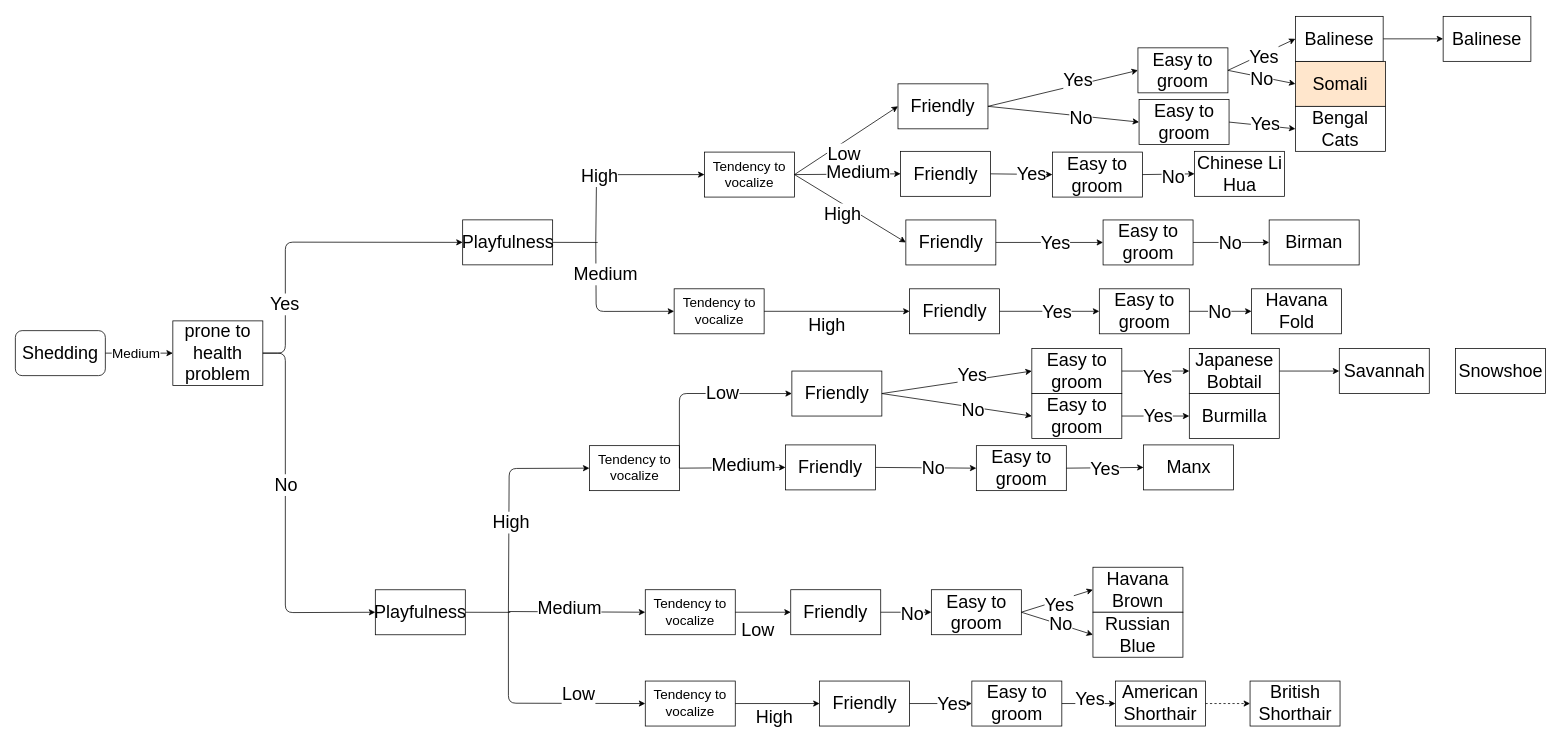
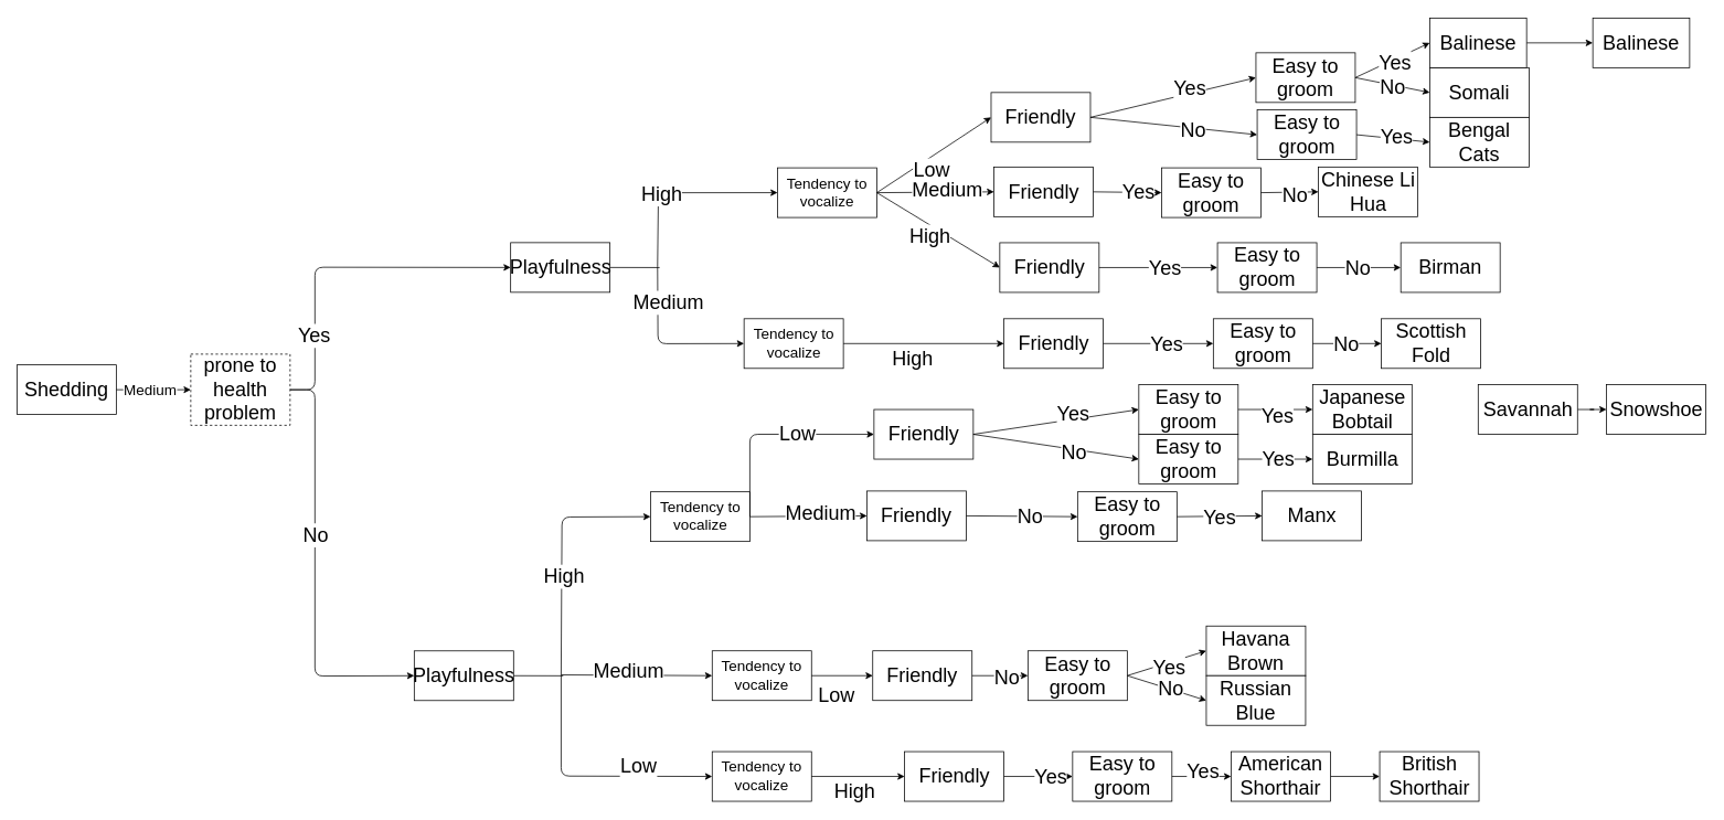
- <mxCell id="39" value="&lt;font style=&quot;font-size: 24px&quot;&gt;Somali&lt;/font&gt;" style="rounded=0;whiteSpace=wrap;html=1;fillColor=#ffe6cc;" parent="1" vertex="1"><mxGeometry x="1727" y="80.9" width="120" height="60" as="geometry" /></mxCell>
+ <mxCell id="39" value="&lt;font style=&quot;font-size: 24px&quot;&gt;Somali&lt;/font&gt;" style="rounded=0;whiteSpace=wrap;html=1;" parent="1" vertex="1"><mxGeometry x="1727" y="80.9" width="120" height="60" as="geometry" /></mxCell>
- <mxCell id="61" value="&lt;font style=&quot;font-size: 24px&quot;&gt;Havana Fold&lt;/font&gt;" style="rounded=0;whiteSpace=wrap;html=1;" parent="1" vertex="1"><mxGeometry x="1668.5" y="384.233" width="120" height="60" as="geometry" /></mxCell>
+ <mxCell id="61" value="&lt;font style=&quot;font-size: 24px&quot;&gt;Scottish Fold&lt;/font&gt;" style="rounded=0;whiteSpace=wrap;html=1;" parent="1" vertex="1"><mxGeometry x="1668.5" y="384.233" width="120" height="60" as="geometry" /></mxCell>
- <mxCell id="2" value="&lt;font style=&quot;font-size: 24px&quot;&gt;Shedding&lt;/font&gt;" style="whiteSpace=wrap;html=1;rounded=1;" parent="1" vertex="1"><mxGeometry x="20" y="440" width="120" height="60" as="geometry" /></mxCell>
+ <mxCell id="2" value="&lt;font style=&quot;font-size: 24px&quot;&gt;Shedding&lt;/font&gt;" style="rounded=0;whiteSpace=wrap;html=1;" parent="1" vertex="1"><mxGeometry x="20" y="440" width="120" height="60" as="geometry" /></mxCell>
- <mxCell id="5" value="&lt;font style=&quot;font-size: 24px&quot;&gt;prone to health problem&lt;/font&gt;" style="rounded=0;whiteSpace=wrap;html=1;" parent="1" vertex="1"><mxGeometry x="230" y="427" width="120" height="86" as="geometry" /></mxCell>
+ <mxCell id="5" value="&lt;font style=&quot;font-size: 24px&quot;&gt;prone to health problem&lt;/font&gt;" style="rounded=0;whiteSpace=wrap;html=1;dashed=1;" parent="1" vertex="1"><mxGeometry x="230" y="427" width="120" height="86" as="geometry" /></mxCell>
- <mxCell id="96" value="" style="edgeStyle=orthogonalEdgeStyle;rounded=0;orthogonalLoop=1;jettySize=auto;html=1;" edge="1" parent="1" source="97" target="99"><mxGeometry relative="1" as="geometry" /></mxCell>
+ <mxCell id="98" value="" style="edgeStyle=orthogonalEdgeStyle;rounded=0;orthogonalLoop=1;jettySize=auto;html=1;" edge="1" parent="1" source="99" target="100"><mxGeometry relative="1" as="geometry" /></mxCell>
- <mxCell id="123" value="" style="edgeStyle=orthogonalEdgeStyle;rounded=0;orthogonalLoop=1;jettySize=auto;html=1;dashed=1;" edge="1" parent="1" source="124" target="125"><mxGeometry relative="1" as="geometry" /></mxCell>
+ <mxCell id="123" value="" style="edgeStyle=orthogonalEdgeStyle;rounded=0;orthogonalLoop=1;jettySize=auto;html=1;" edge="1" parent="1" source="124" target="125"><mxGeometry relative="1" as="geometry" /></mxCell>
